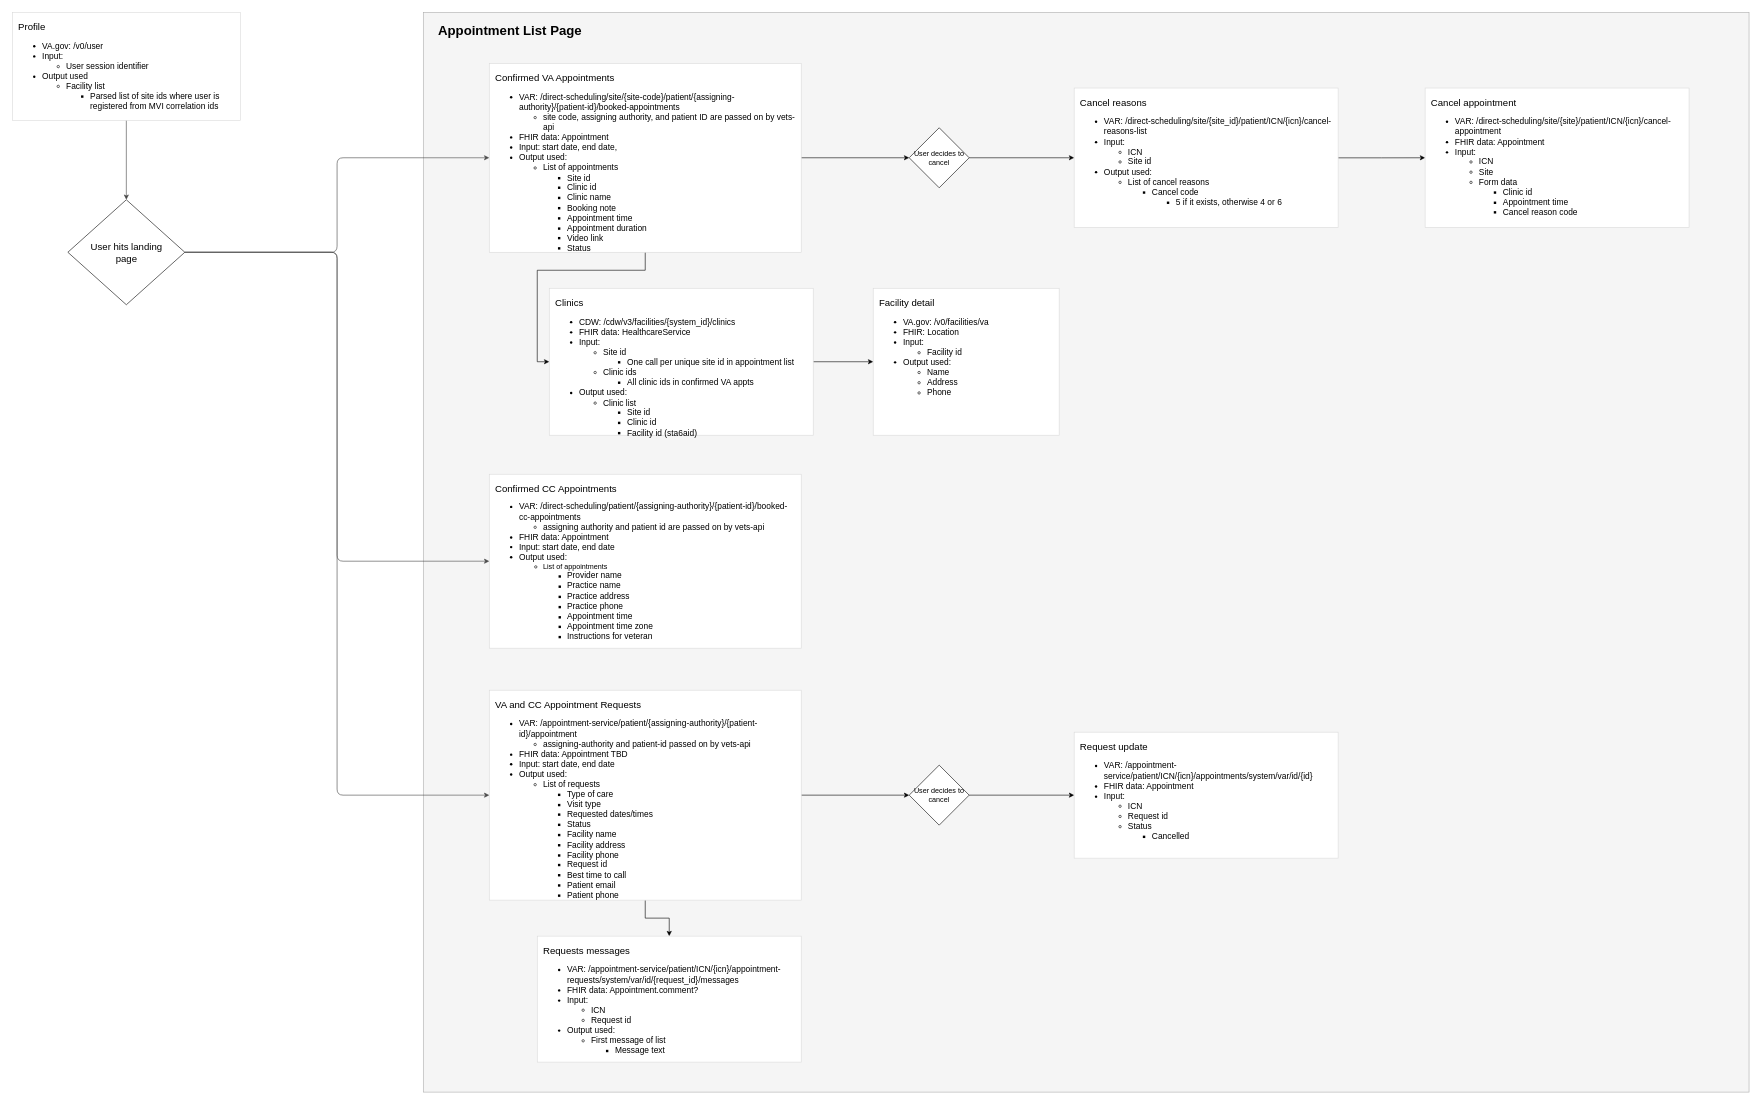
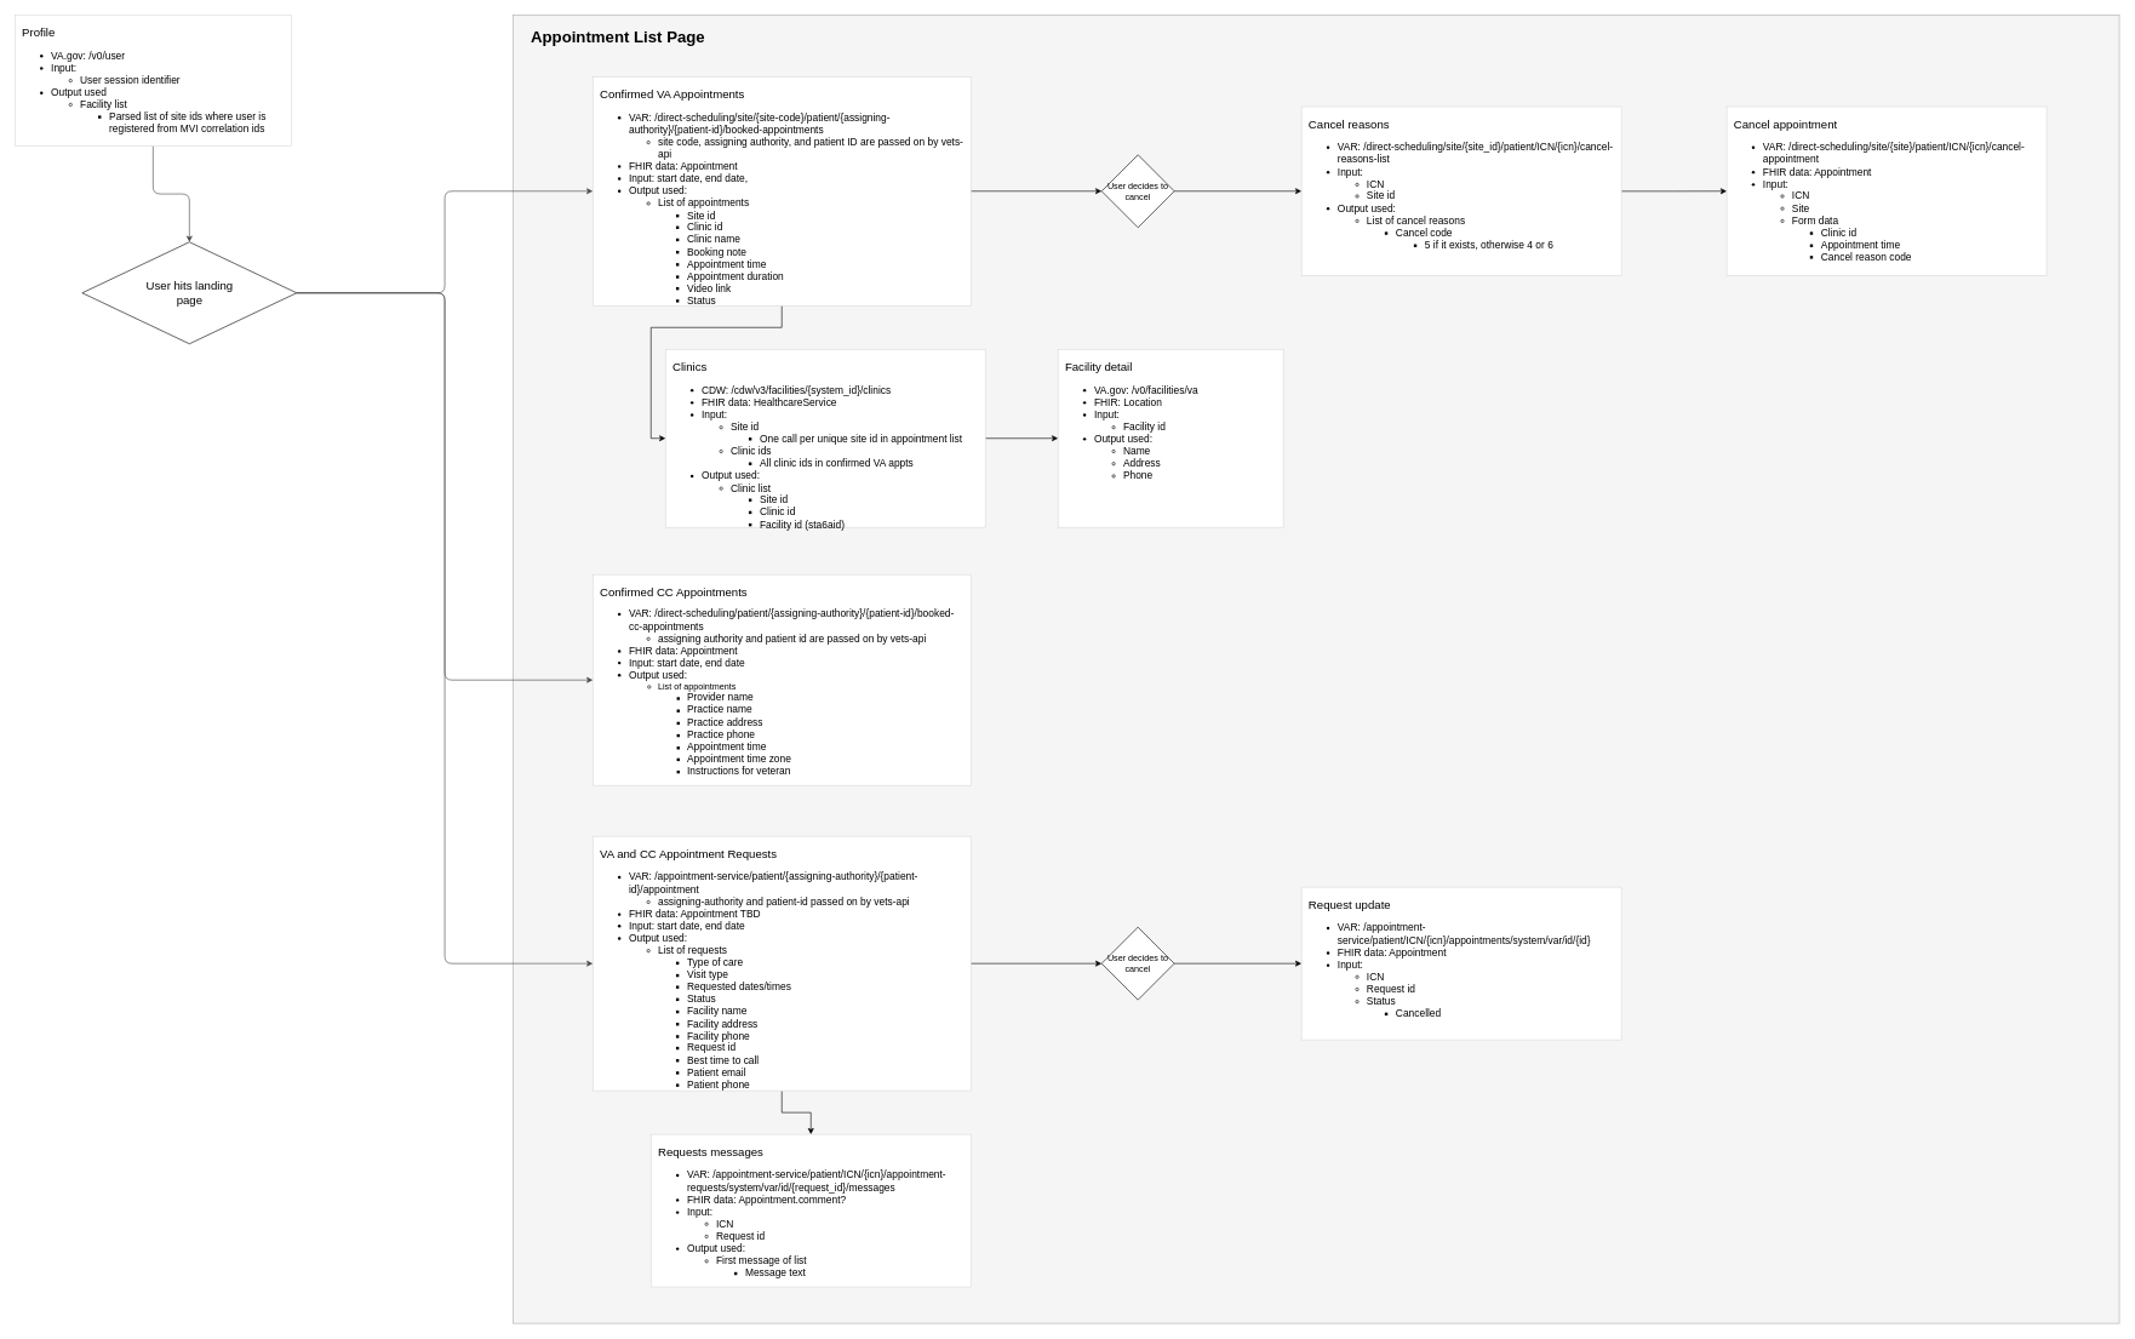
- <mxCell id="15" value="User hits landing&lt;br&gt;page" style="strokeWidth=1;html=1;shape=mxgraph.flowchart.decision;whiteSpace=wrap;fillColor=#ffffff;fontSize=16;" parent="1" vertex="1"><mxGeometry x="112.5" y="332.5" width="195" height="175" as="geometry" /></mxCell>
+ <mxCell id="15" value="User hits landing&lt;br&gt;page" style="strokeWidth=1;html=1;shape=mxgraph.flowchart.decision;whiteSpace=wrap;fillColor=#ffffff;fontSize=16;" parent="1" vertex="1"><mxGeometry x="112.5" y="332.5" width="295" height="140" as="geometry" /></mxCell>
